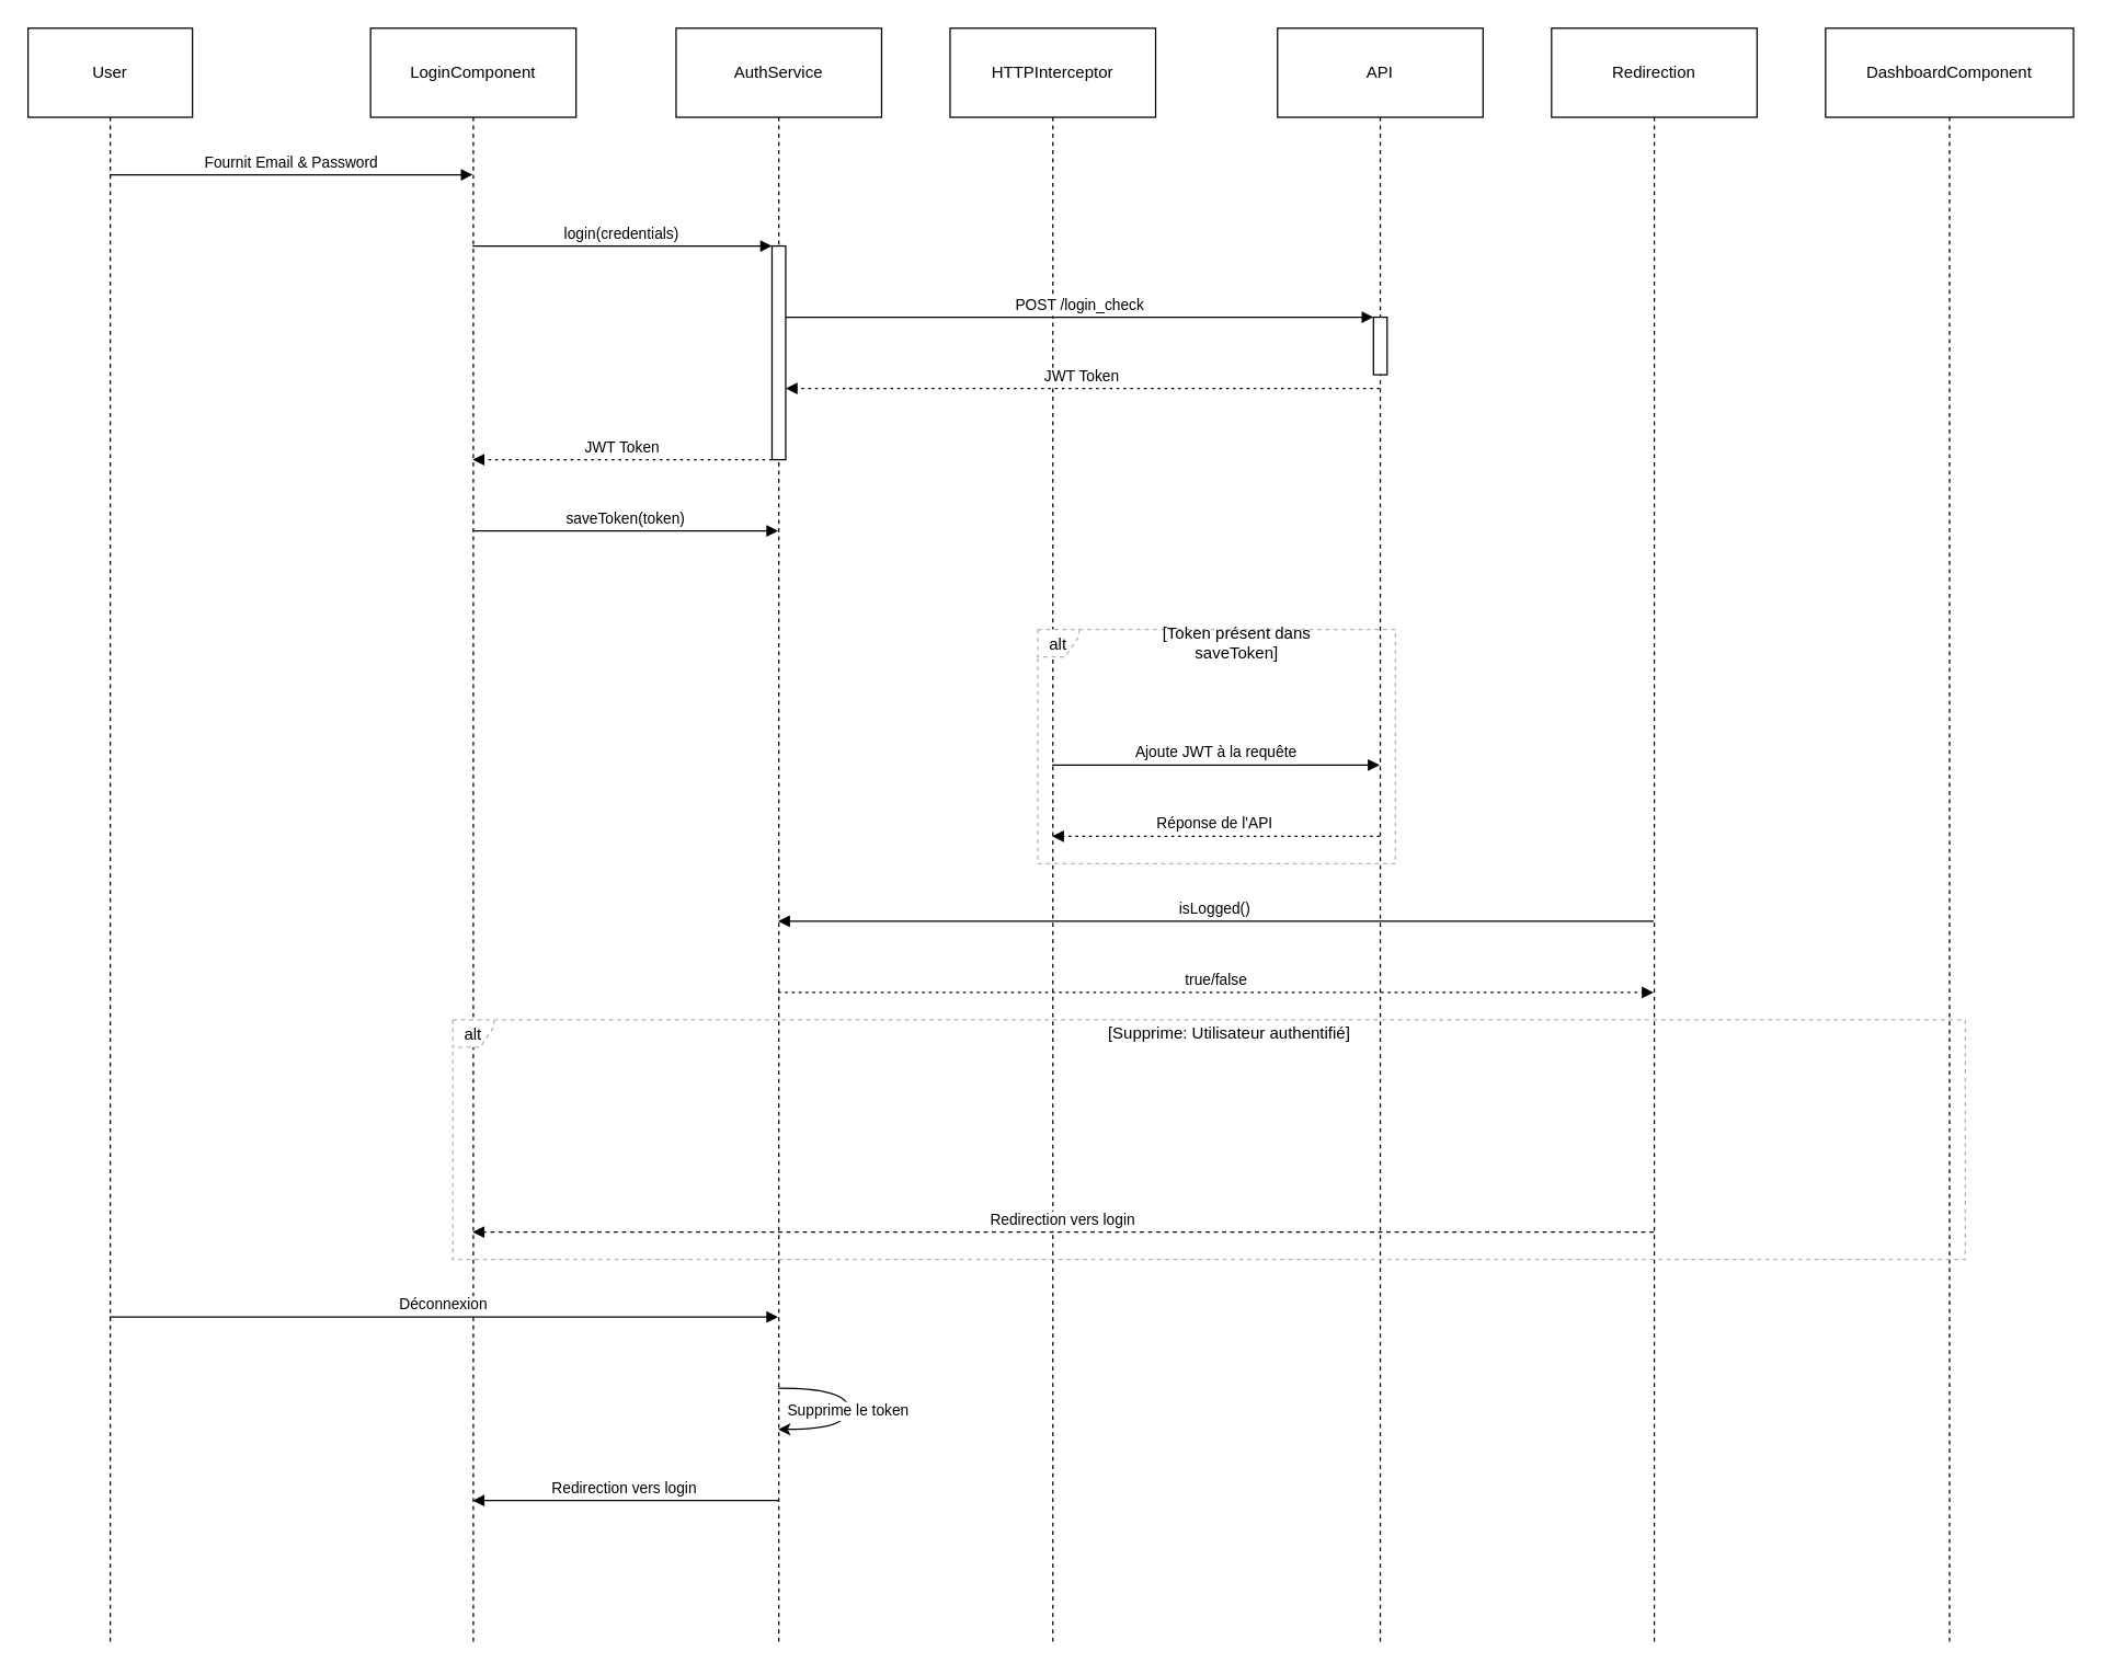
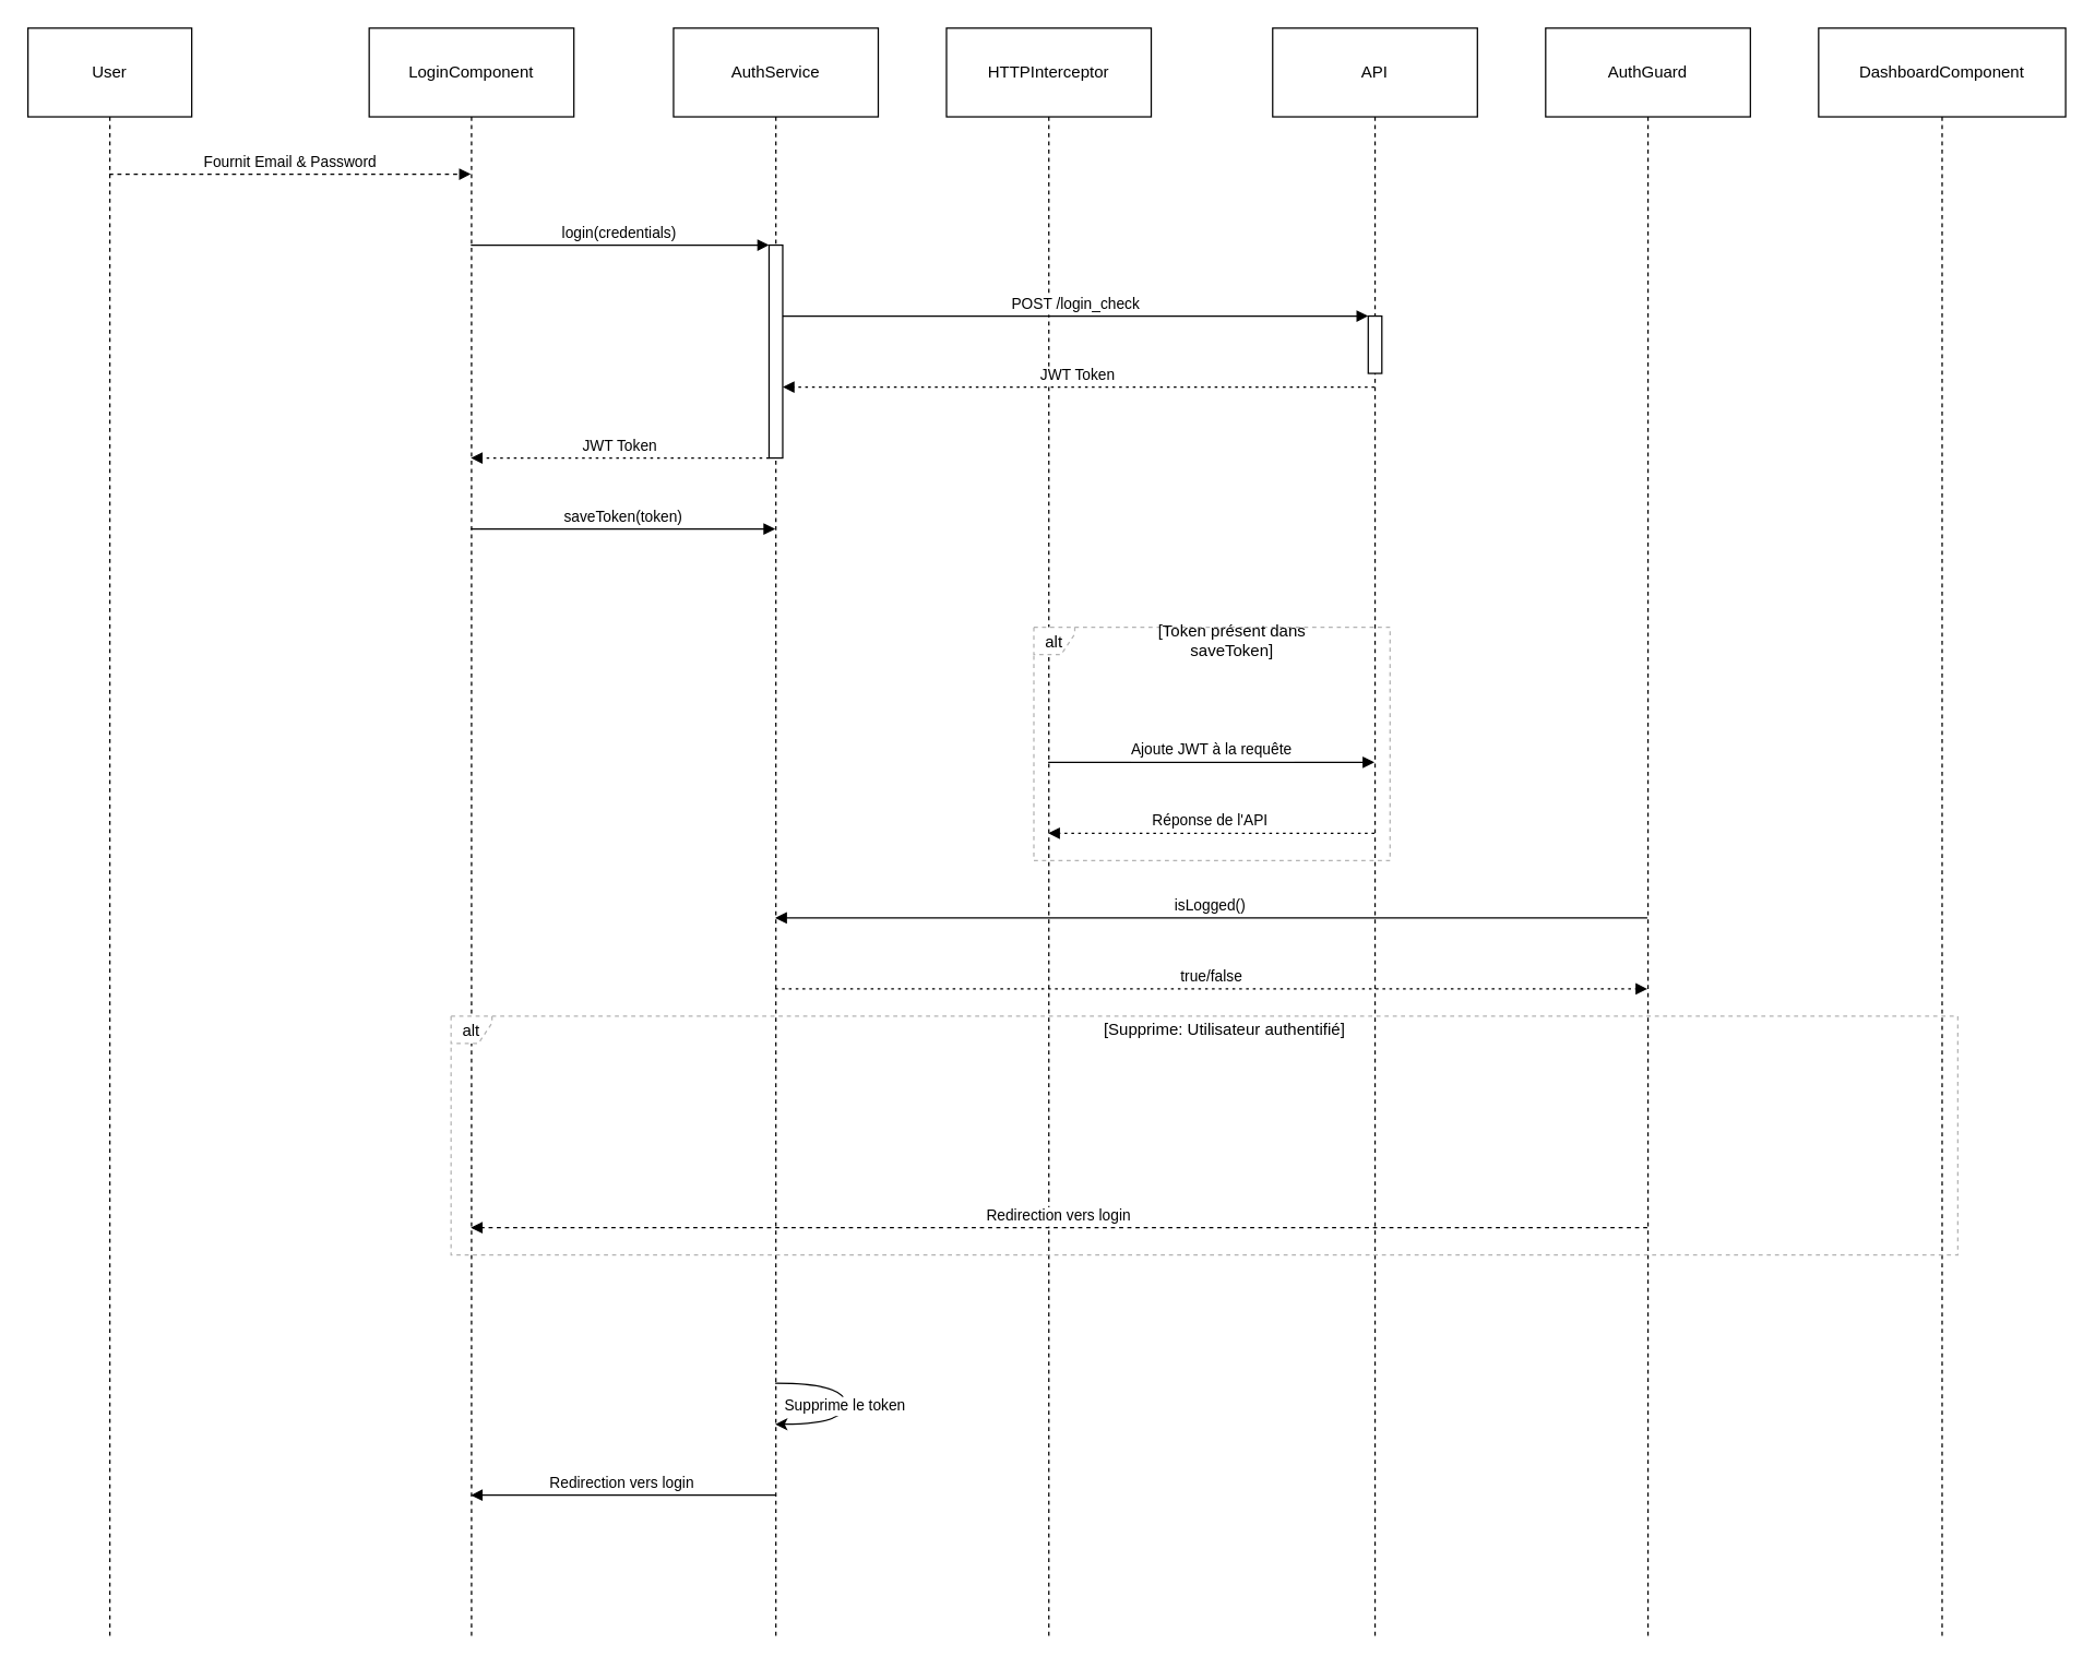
- <mxCell id="9" value="Redirection" style="shape=umlLifeline;perimeter=lifelinePerimeter;whiteSpace=wrap;container=1;dropTarget=0;collapsible=0;recursiveResize=0;outlineConnect=0;portConstraint=eastwest;newEdgeStyle={&quot;edgeStyle&quot;:&quot;elbowEdgeStyle&quot;,&quot;elbow&quot;:&quot;vertical&quot;,&quot;curved&quot;:0,&quot;rounded&quot;:0};size=65;" vertex="1" parent="1"><mxGeometry x="1132" y="20" width="150" height="1180" as="geometry" /></mxCell>
+ <mxCell id="9" value="AuthGuard" style="shape=umlLifeline;perimeter=lifelinePerimeter;whiteSpace=wrap;container=1;dropTarget=0;collapsible=0;recursiveResize=0;outlineConnect=0;portConstraint=eastwest;newEdgeStyle={&quot;edgeStyle&quot;:&quot;elbowEdgeStyle&quot;,&quot;elbow&quot;:&quot;vertical&quot;,&quot;curved&quot;:0,&quot;rounded&quot;:0};size=65;" vertex="1" parent="1"><mxGeometry x="1132" y="20" width="150" height="1180" as="geometry" /></mxCell>
- <mxCell id="16" value="Fournit Email &amp; Password" style="verticalAlign=bottom;endArrow=block;edgeStyle=elbowEdgeStyle;elbow=vertical;curved=0;rounded=0;" edge="1" parent="1" source="2" target="3"><mxGeometry relative="1" as="geometry"><Array as="points"><mxPoint x="227" y="127" /></Array></mxGeometry></mxCell>
+ <mxCell id="16" value="Fournit Email &amp; Password" style="verticalAlign=bottom;endArrow=block;edgeStyle=elbowEdgeStyle;elbow=vertical;curved=0;rounded=0;dashed=1;" edge="1" parent="1" source="2" target="3"><mxGeometry relative="1" as="geometry"><Array as="points"><mxPoint x="227" y="127" /></Array></mxGeometry></mxCell>
- <mxCell id="27" value="Déconnexion" style="verticalAlign=bottom;endArrow=block;edgeStyle=elbowEdgeStyle;elbow=vertical;curved=0;rounded=0;" edge="1" parent="1" source="2" target="4"><mxGeometry relative="1" as="geometry"><Array as="points"><mxPoint x="340" y="961" /></Array></mxGeometry></mxCell>
